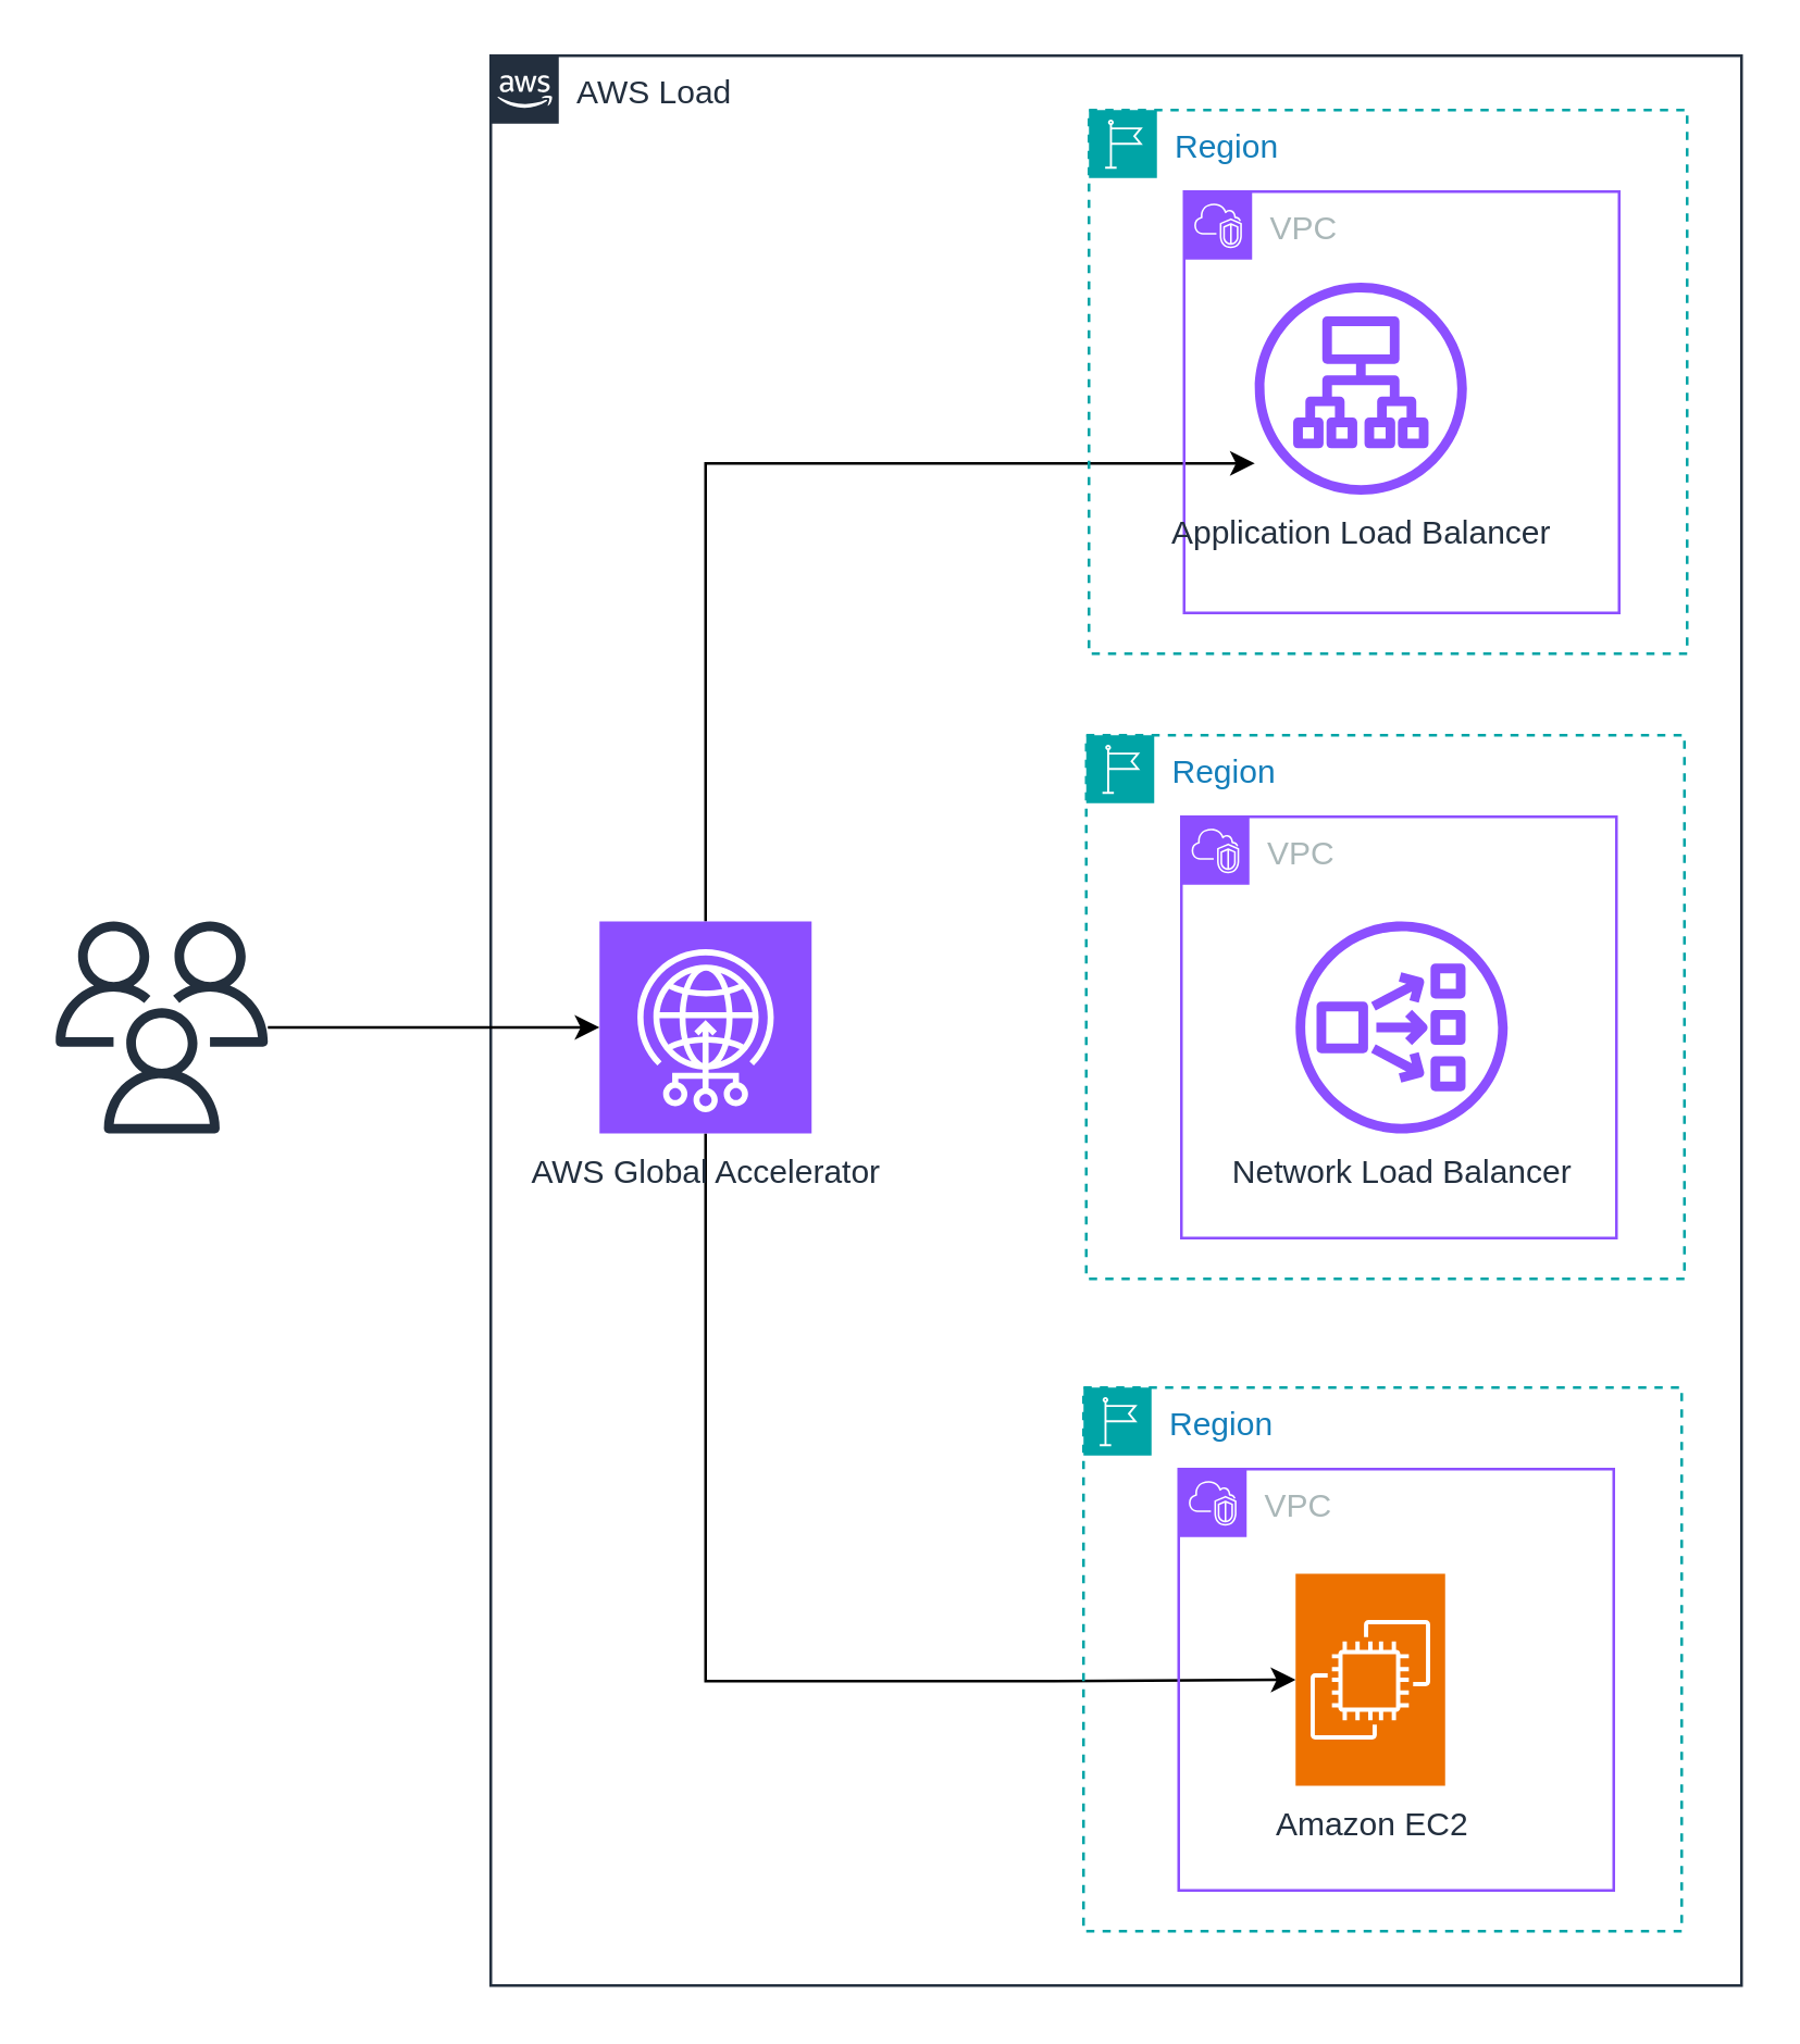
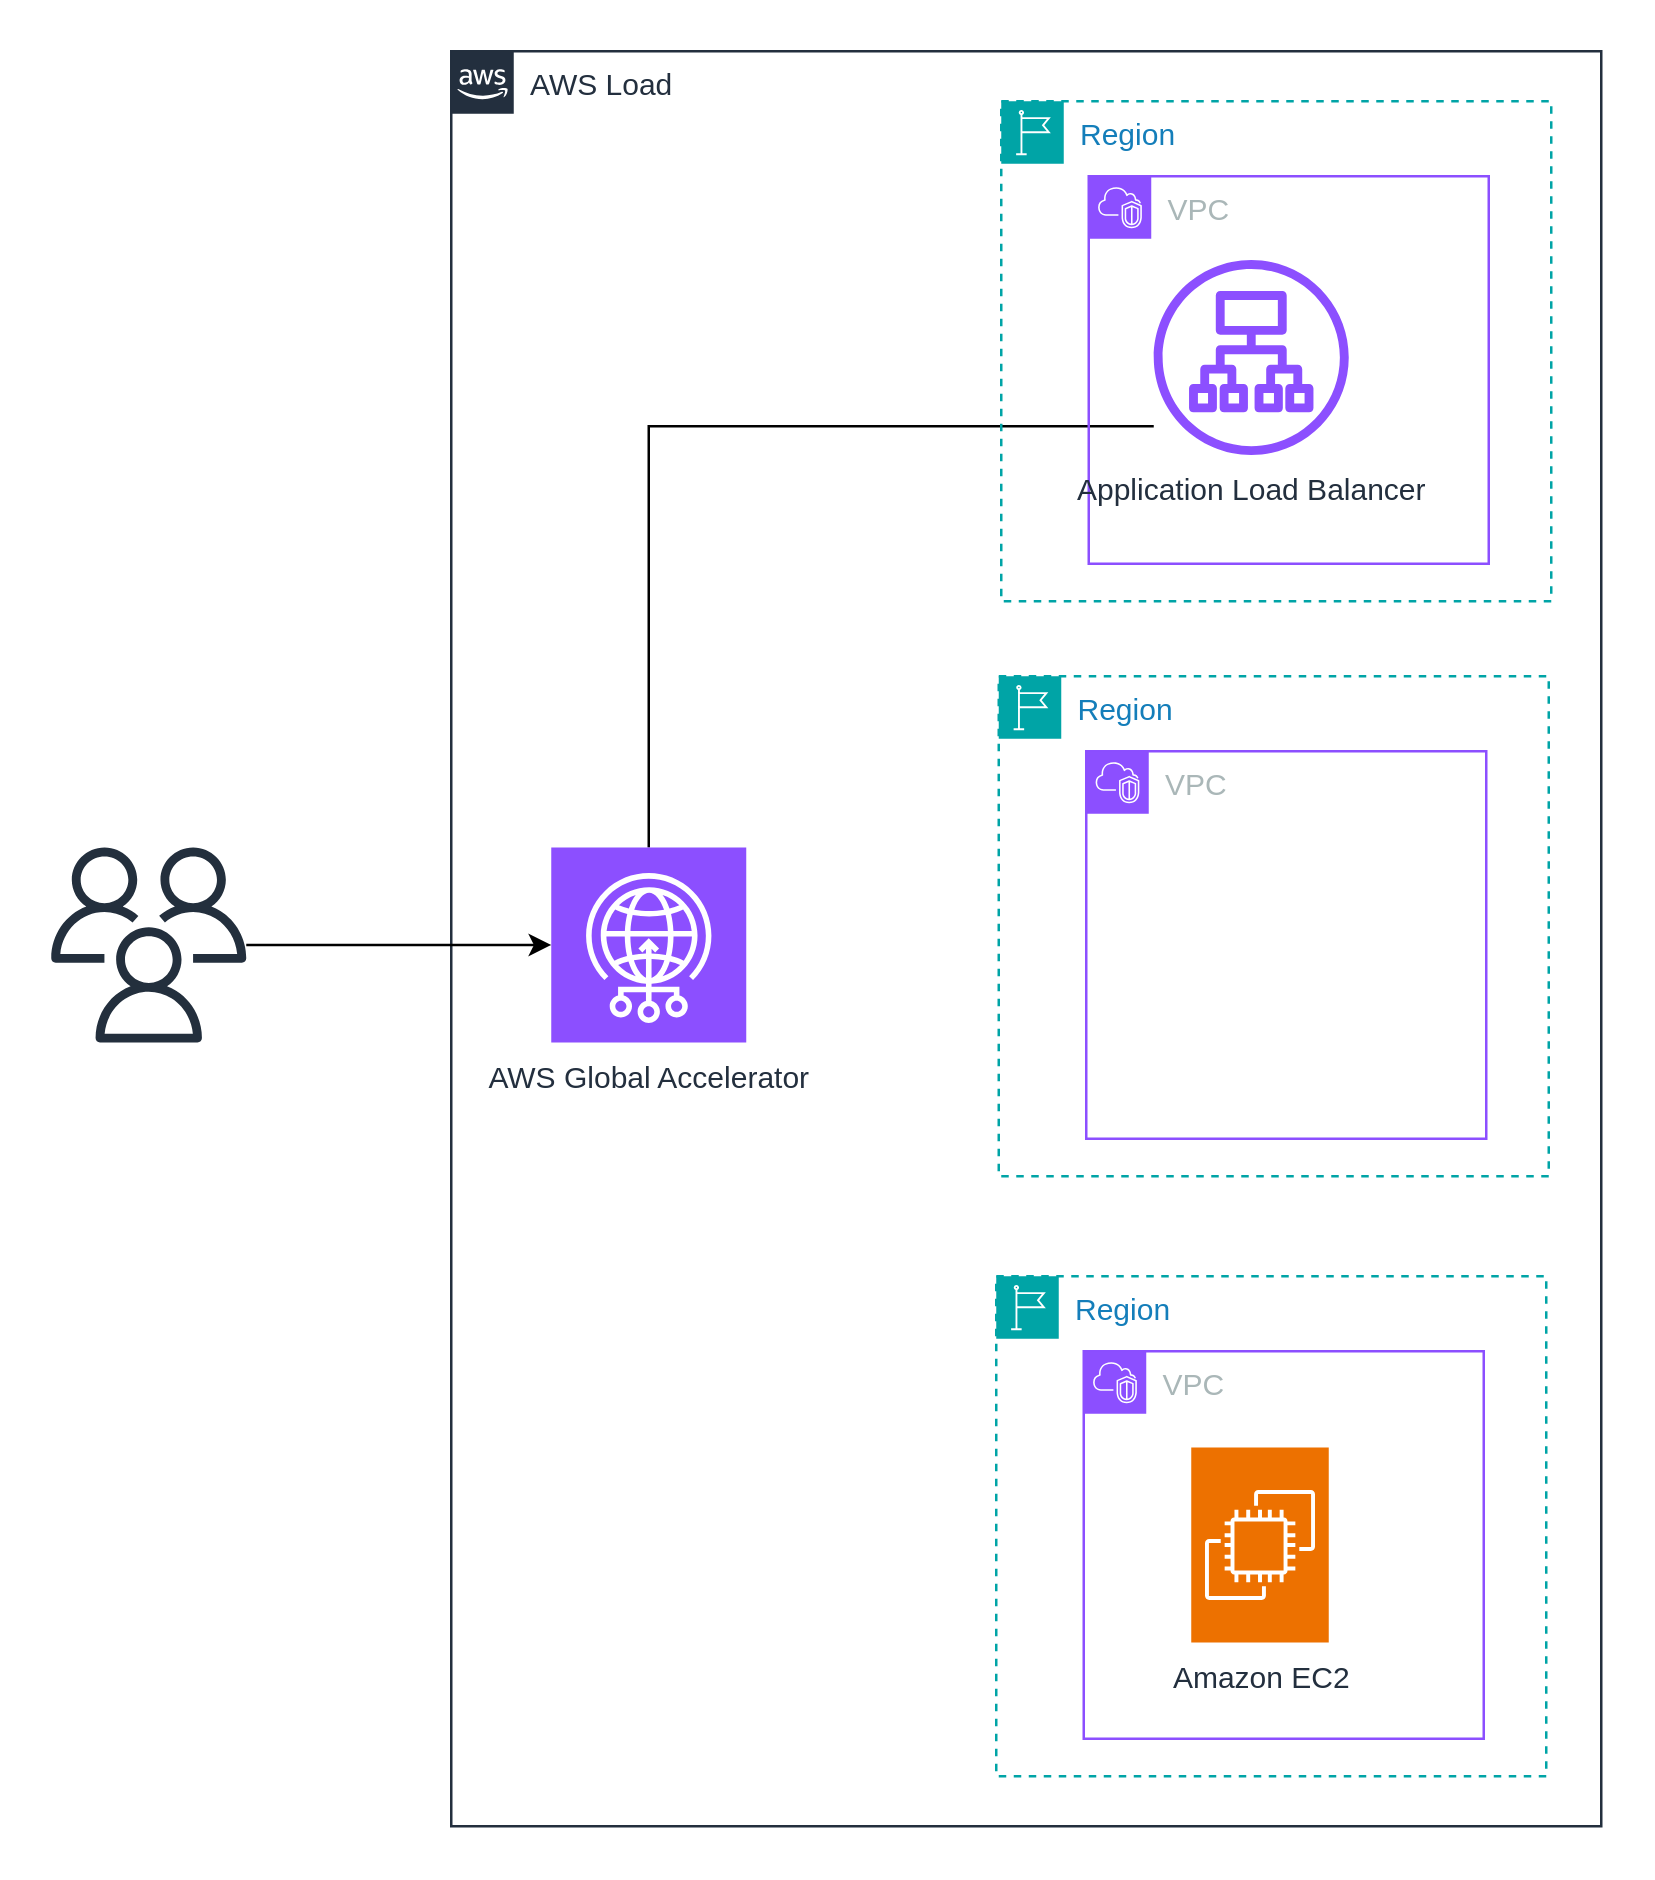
- <mxCell id="3" style="edgeStyle=orthogonalEdgeStyle;rounded=0;orthogonalLoop=1;jettySize=auto;html=1;" edge="1" parent="2" source="8" target="7"><mxGeometry relative="1" as="geometry"><Array as="points"><mxPoint x="79" y="150" /></Array></mxGeometry></mxCell>
+ <mxCell id="3" style="edgeStyle=orthogonalEdgeStyle;rounded=0;orthogonalLoop=1;jettySize=auto;html=1;endArrow=none;" edge="1" parent="2" source="8" target="7"><mxGeometry relative="1" as="geometry"><Array as="points"><mxPoint x="79" y="150" /></Array></mxGeometry></mxCell>
- <mxCell id="11" value="Network Load Balancer" style="sketch=0;outlineConnect=0;fontColor=#232F3E;gradientColor=none;fillColor=#8C4FFF;strokeColor=none;dashed=0;verticalLabelPosition=bottom;verticalAlign=top;align=center;html=1;fontSize=12;fontStyle=0;aspect=fixed;pointerEvents=1;shape=mxgraph.aws4.network_load_balancer;" vertex="1" parent="10"><mxGeometry x="42" y="38.5" width="78" height="78" as="geometry" /></mxCell>
- <mxCell id="4" style="edgeStyle=orthogonalEdgeStyle;rounded=0;orthogonalLoop=1;jettySize=auto;html=1;entryX=0;entryY=0.5;entryDx=0;entryDy=0;entryPerimeter=0;" edge="1" parent="2" source="8" target="14"><mxGeometry relative="1" as="geometry"><Array as="points"><mxPoint x="79" y="598" /><mxPoint x="207" y="598" /></Array></mxGeometry></mxCell>
